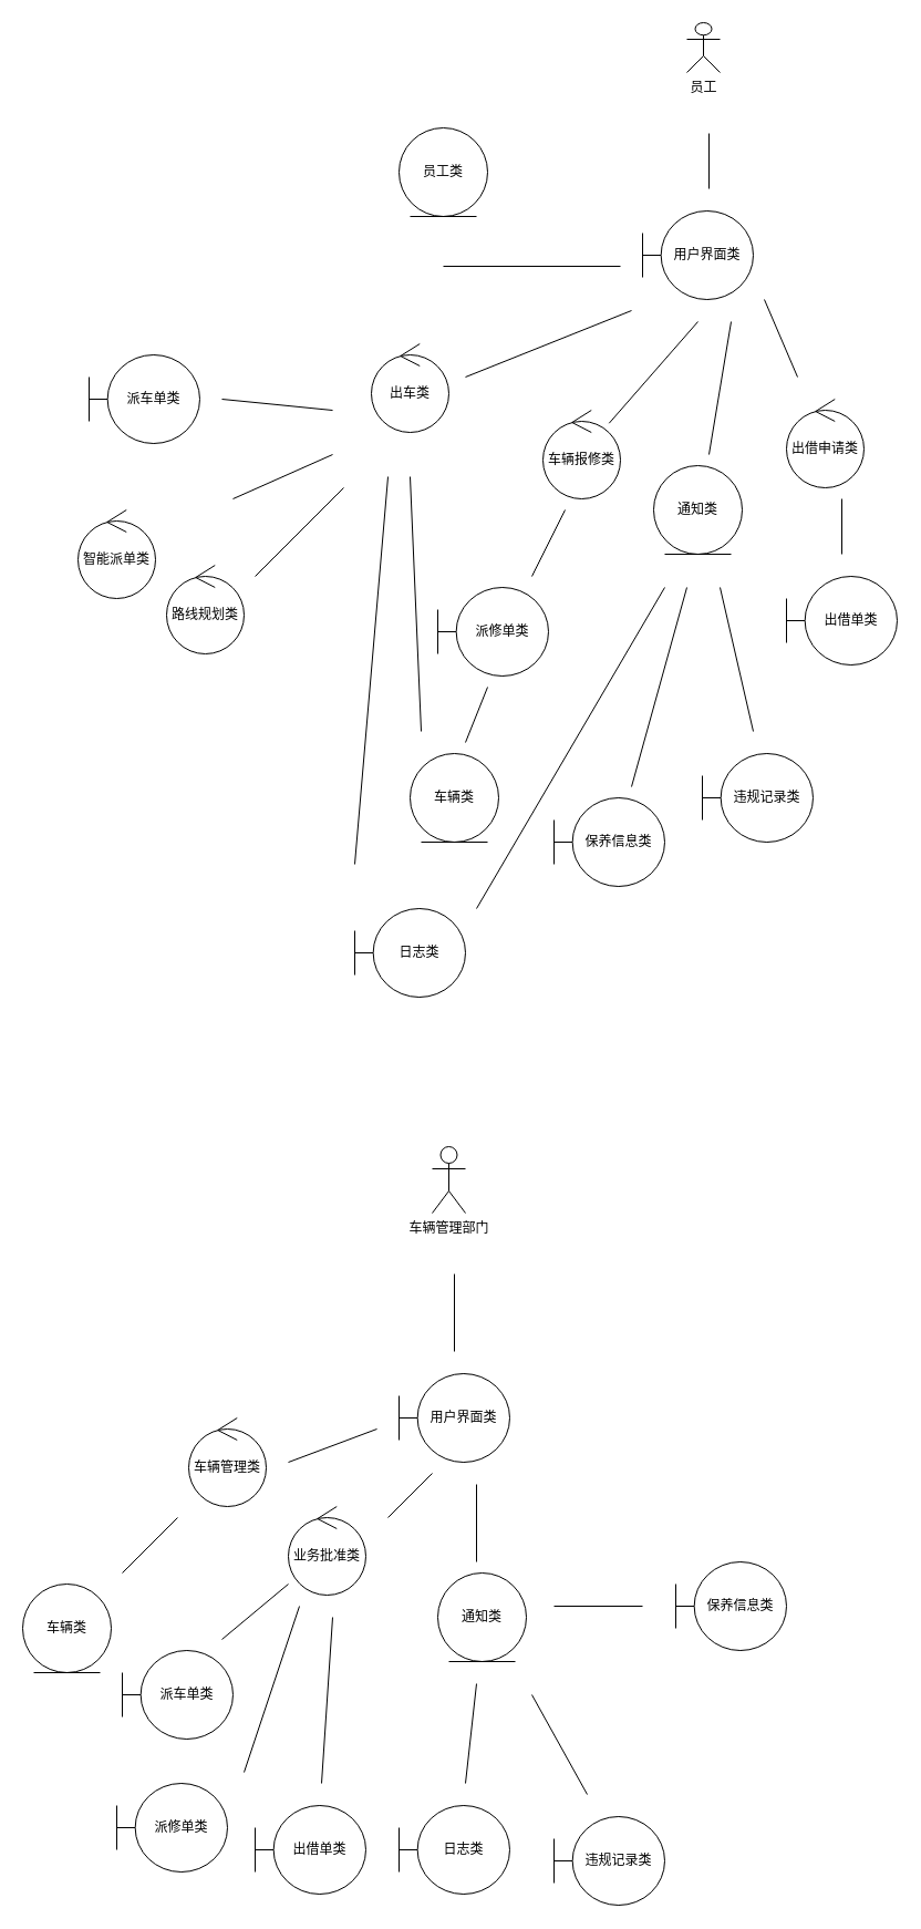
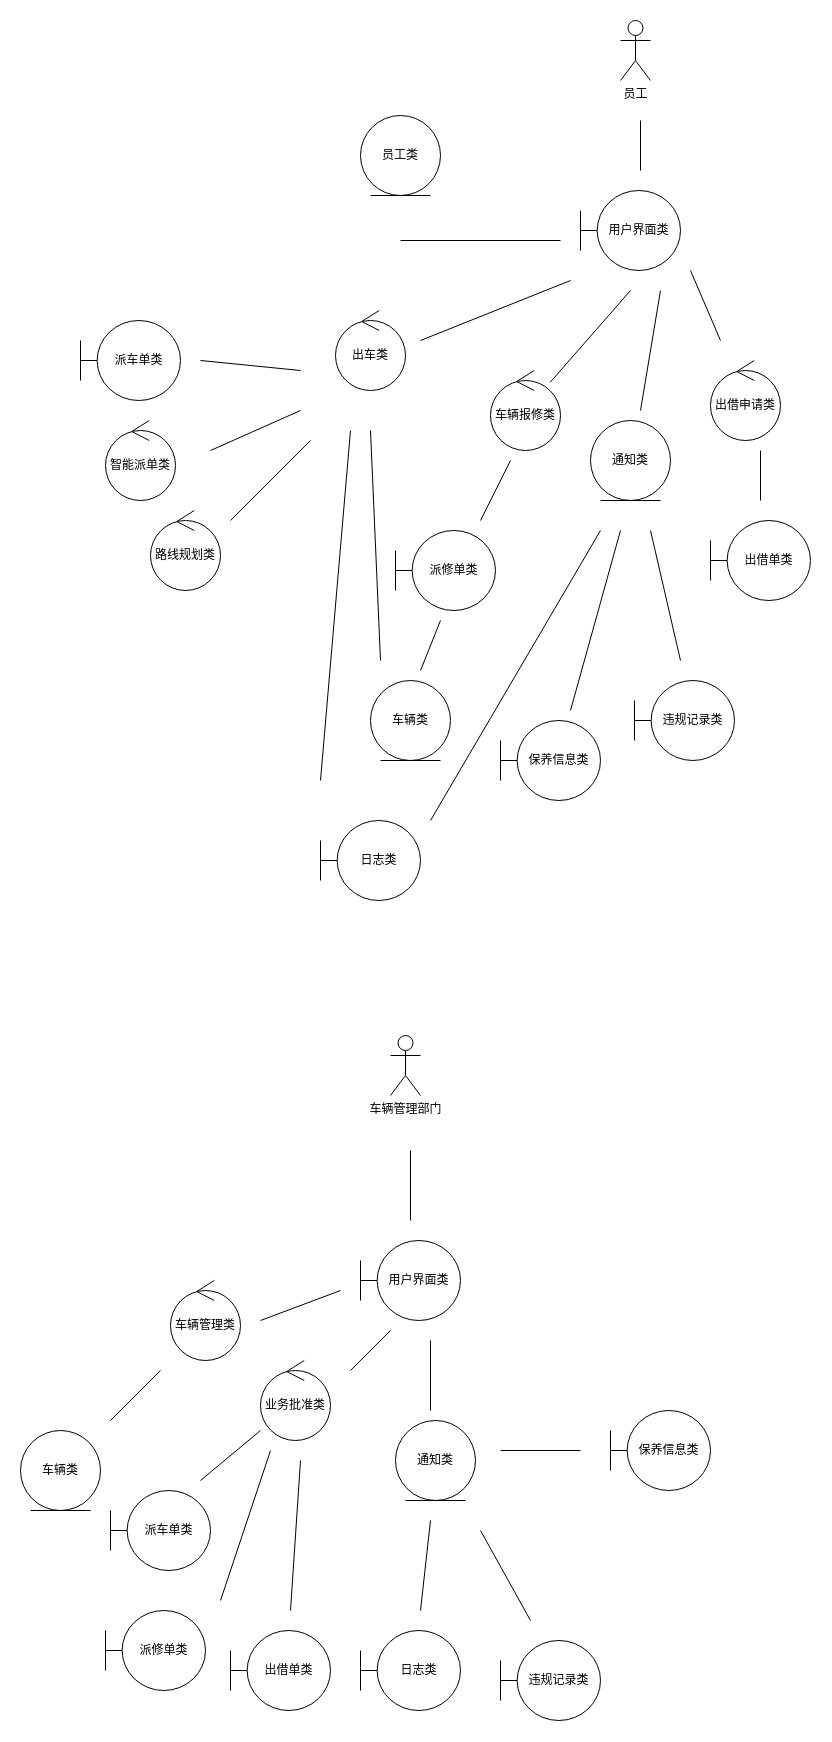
- <mxCell id="2" value="员工" style="shape=umlActor;verticalLabelPosition=bottom;verticalAlign=top;html=1;" vertex="1" parent="1"><mxGeometry x="620" y="20" width="30" height="45" as="geometry" /></mxCell>
+ <mxCell id="2" value="员工" style="shape=umlActor;verticalLabelPosition=bottom;verticalAlign=top;html=1;" vertex="1" parent="1"><mxGeometry x="620" y="20" width="30" height="60" as="geometry" /></mxCell>
- <mxCell id="23" value="智能派单类" style="ellipse;shape=umlControl;whiteSpace=wrap;html=1;" vertex="1" parent="1"><mxGeometry x="70" y="460" width="70" height="80" as="geometry" /></mxCell>
+ <mxCell id="23" value="智能派单类" style="ellipse;shape=umlControl;whiteSpace=wrap;html=1;" vertex="1" parent="1"><mxGeometry x="105" y="420" width="70" height="80" as="geometry" /></mxCell>
